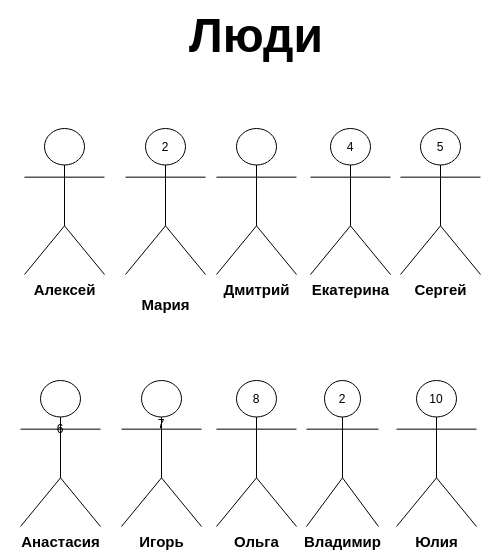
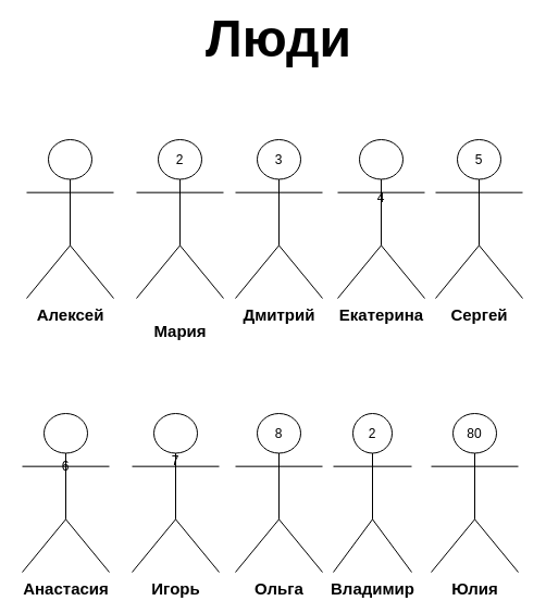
+ <mxCell id="9" value="3" style="text;html=1;align=center;verticalAlign=middle;whiteSpace=wrap;rounded=0;" vertex="1" parent="7"><mxGeometry x="10" y="4" width="60" height="30" as="geometry" /></mxCell>
- <mxCell id="12" value="4" style="text;html=1;align=center;verticalAlign=middle;whiteSpace=wrap;rounded=0;" vertex="1" parent="10"><mxGeometry x="10" y="4" width="60" height="30" as="geometry" /></mxCell>
+ <mxCell id="12" value="4" style="text;html=1;align=center;verticalAlign=middle;whiteSpace=wrap;rounded=0;" vertex="1" parent="10"><mxGeometry x="10" y="39" width="60" height="30" as="geometry" /></mxCell>
- <mxCell id="30" value="10" style="text;html=1;align=center;verticalAlign=middle;whiteSpace=wrap;rounded=0;" vertex="1" parent="28"><mxGeometry x="10" y="4" width="60" height="30" as="geometry" /></mxCell>
+ <mxCell id="30" value="80" style="text;html=1;align=center;verticalAlign=middle;whiteSpace=wrap;rounded=0;" vertex="1" parent="28"><mxGeometry x="10" y="4" width="60" height="30" as="geometry" /></mxCell>
